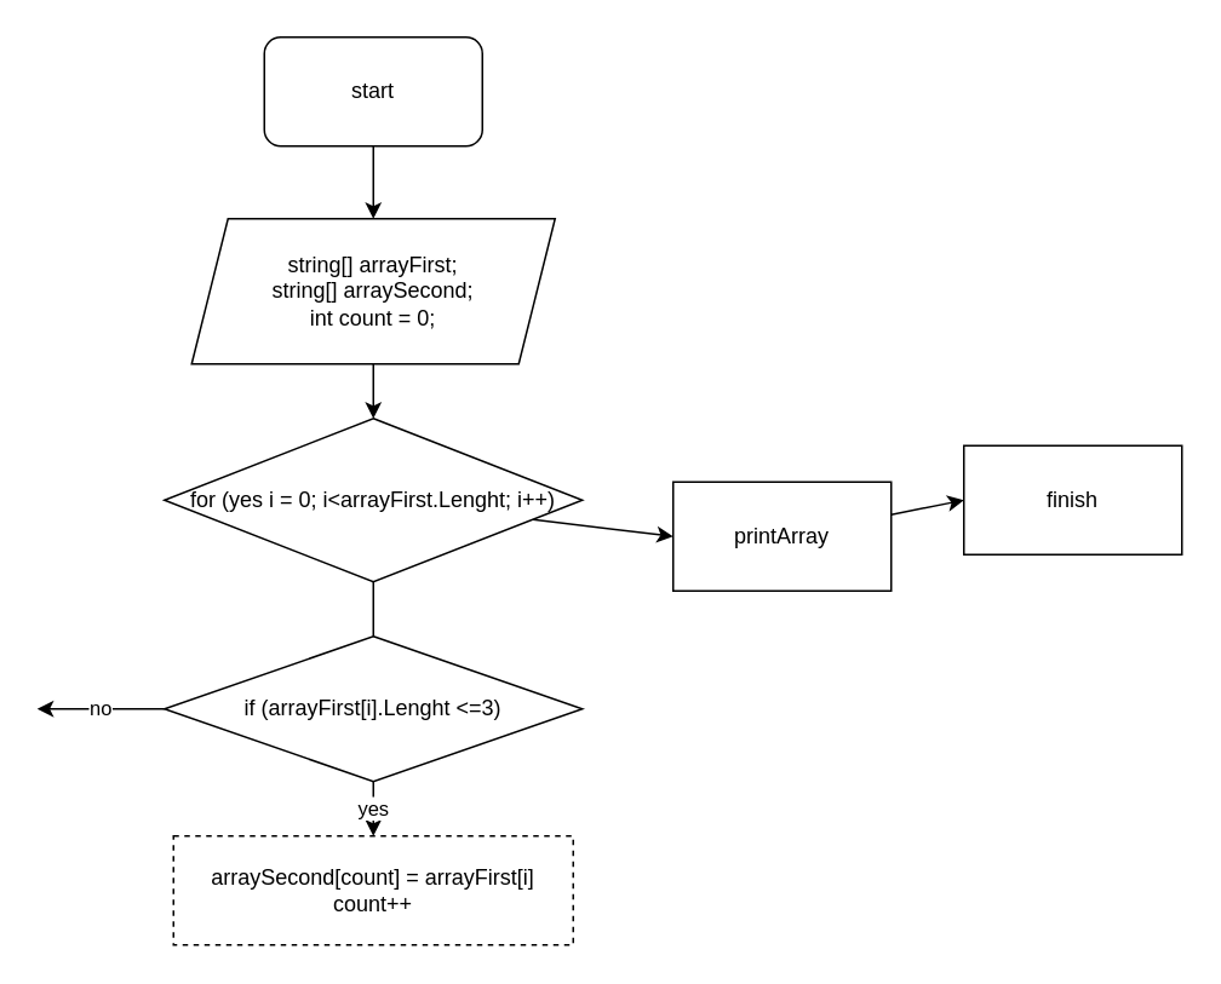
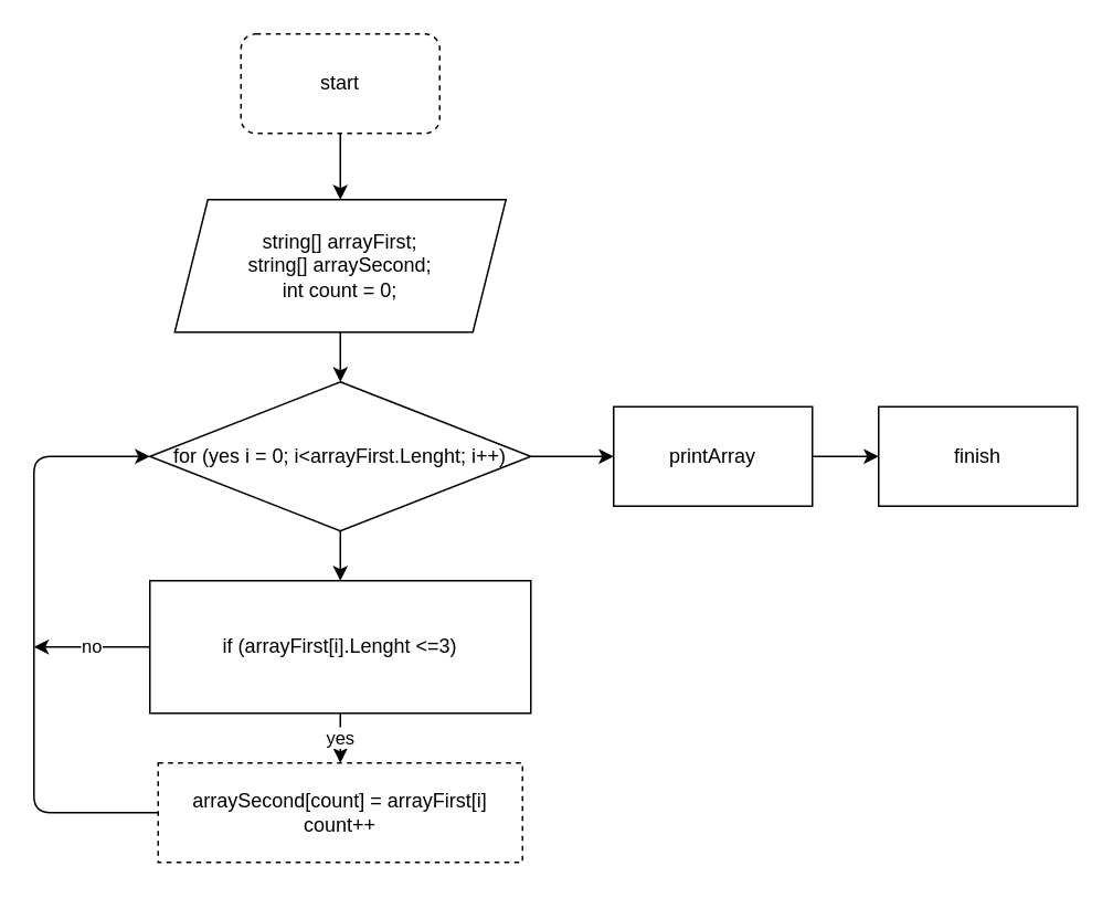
- <mxCell id="3" value="start" style="rounded=1;whiteSpace=wrap;html=1;" vertex="1" parent="1"><mxGeometry x="145" y="20" width="120" height="60" as="geometry" /></mxCell>
+ <mxCell id="3" value="start" style="rounded=1;whiteSpace=wrap;html=1;dashed=1;" vertex="1" parent="1"><mxGeometry x="145" y="20" width="120" height="60" as="geometry" /></mxCell>
- <mxCell id="15" value="printArray" style="rounded=0;whiteSpace=wrap;html=1;" vertex="1" parent="1"><mxGeometry x="370" y="265" width="120" height="60" as="geometry" /></mxCell>
+ <mxCell id="15" value="printArray" style="rounded=0;whiteSpace=wrap;html=1;" vertex="1" parent="1"><mxGeometry x="370" y="245" width="120" height="60" as="geometry" /></mxCell>
- <mxCell id="6" value="" style="edgeStyle=none;html=1;endArrow=none;" edge="1" parent="1" source="8" target="11"><mxGeometry relative="1" as="geometry" /></mxCell>
+ <mxCell id="6" value="" style="edgeStyle=none;html=1;" edge="1" parent="1" source="8" target="11"><mxGeometry relative="1" as="geometry" /></mxCell>
+ <mxCell id="12" style="edgeStyle=none;html=1;entryX=0;entryY=0.5;entryDx=0;entryDy=0;exitX=0;exitY=0.5;exitDx=0;exitDy=0;" edge="1" parent="1" source="13" target="8"><mxGeometry relative="1" as="geometry"><mxPoint x="20" y="470" as="sourcePoint" /><Array as="points"><mxPoint x="20" y="490" /><mxPoint x="20" y="275" /></Array></mxGeometry></mxCell>
- <mxCell id="11" value="if (arrayFirst[i].Lenght &amp;lt;=3)" style="rhombus;whiteSpace=wrap;html=1;" vertex="1" parent="1"><mxGeometry x="90" y="350" width="230" height="80" as="geometry" /></mxCell>
+ <mxCell id="11" value="if (arrayFirst[i].Lenght &amp;lt;=3)" style="whiteSpace=wrap;html=1;rounded=0;" vertex="1" parent="1"><mxGeometry x="90" y="350" width="230" height="80" as="geometry" /></mxCell>
